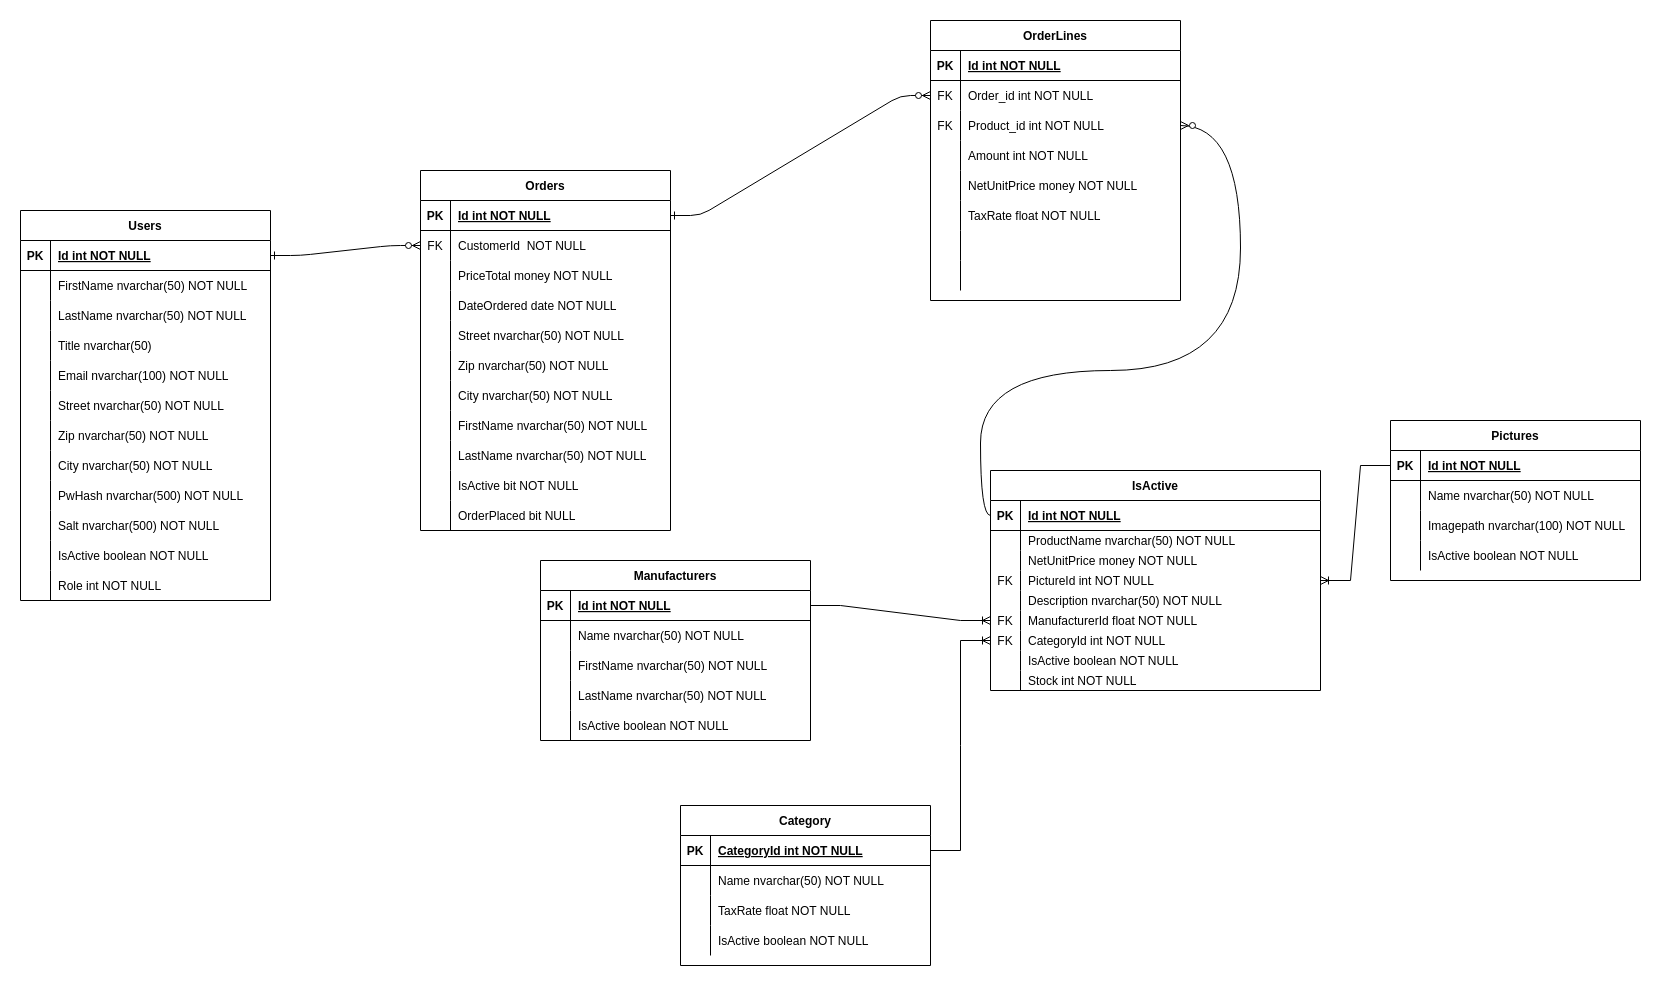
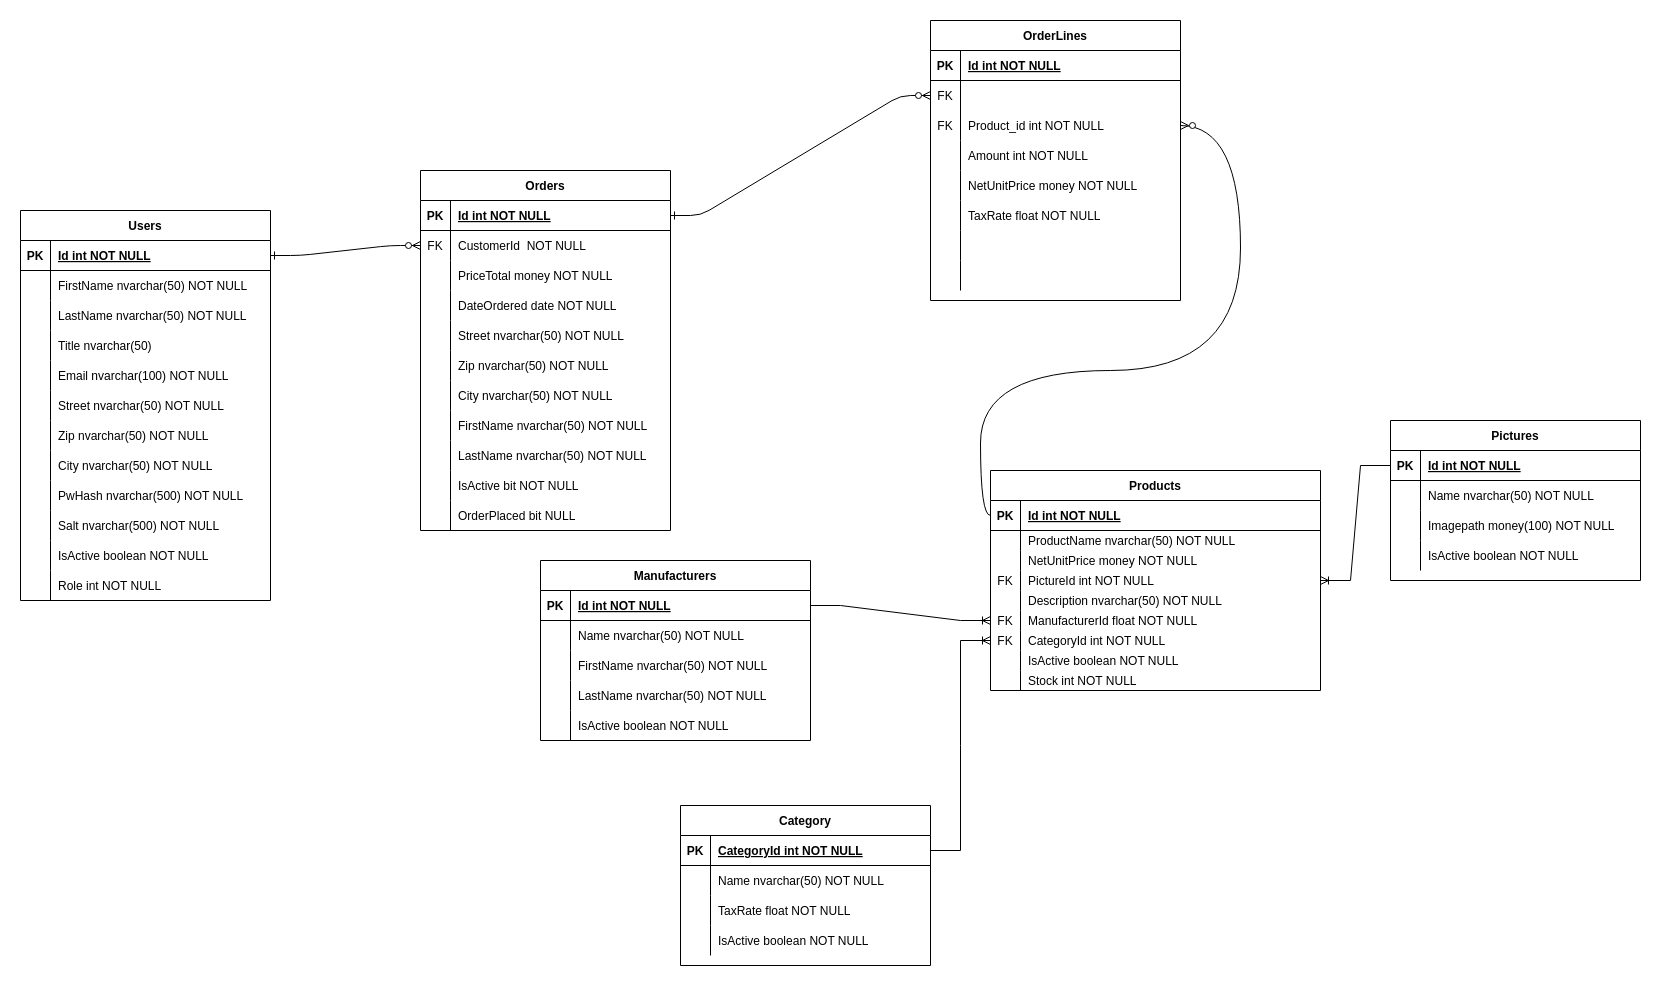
- <mxCell id="10" value="Order_id int NOT NULL" style="shape=partialRectangle;overflow=hidden;connectable=0;fillColor=none;top=0;left=0;bottom=0;right=0;align=left;spacingLeft=6;" parent="8" vertex="1"><mxGeometry x="30" width="220" height="30" as="geometry"><mxRectangle width="220" height="30" as="alternateBounds" /></mxGeometry></mxCell>
- <mxCell id="126" value="IsActive" style="shape=table;startSize=30;container=1;collapsible=1;childLayout=tableLayout;fixedRows=1;rowLines=0;fontStyle=1;align=center;resizeLast=1;fillColor=default;fillStyle=auto;swimlaneLine=1;" parent="1" vertex="1"><mxGeometry x="990" y="470" width="330" height="220" as="geometry" /></mxCell>
+ <mxCell id="126" value="Products" style="shape=table;startSize=30;container=1;collapsible=1;childLayout=tableLayout;fixedRows=1;rowLines=0;fontStyle=1;align=center;resizeLast=1;fillColor=default;fillStyle=auto;swimlaneLine=1;" parent="1" vertex="1"><mxGeometry x="990" y="470" width="330" height="220" as="geometry" /></mxCell>
- <mxCell id="88" value="Imagepath nvarchar(100) NOT NULL" style="shape=partialRectangle;overflow=hidden;connectable=0;fillColor=none;top=0;left=0;bottom=0;right=0;align=left;spacingLeft=6;" parent="86" vertex="1"><mxGeometry x="30" width="220" height="30" as="geometry"><mxRectangle width="220" height="30" as="alternateBounds" /></mxGeometry></mxCell>
+ <mxCell id="88" value="Imagepath money(100) NOT NULL" style="shape=partialRectangle;overflow=hidden;connectable=0;fillColor=none;top=0;left=0;bottom=0;right=0;align=left;spacingLeft=6;" parent="86" vertex="1"><mxGeometry x="30" width="220" height="30" as="geometry"><mxRectangle width="220" height="30" as="alternateBounds" /></mxGeometry></mxCell>
